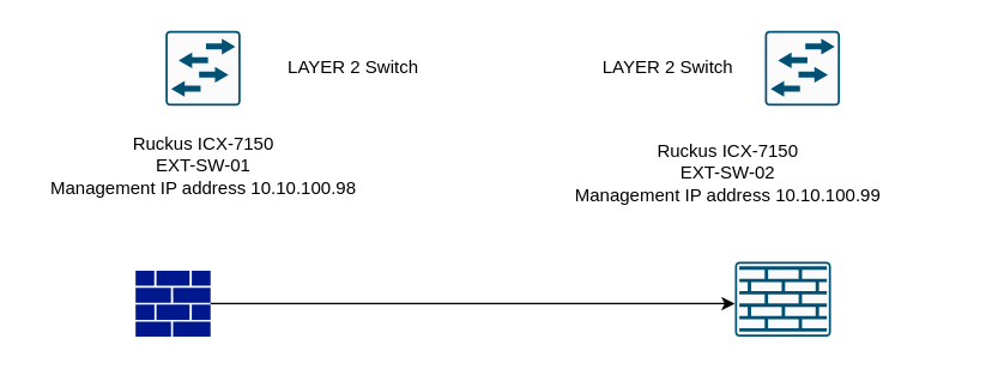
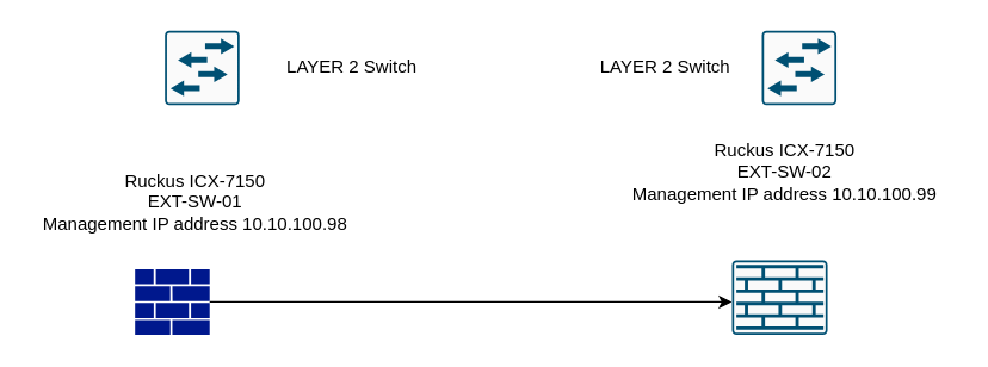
- <mxCell id="2" value="Ruckus ICX-7150&lt;br&gt;EXT-SW-01&lt;br&gt;Management IP address 10.10.100.98" style="text;html=1;align=center;verticalAlign=middle;resizable=0;points=[];autosize=1;strokeColor=none;fillColor=none;" parent="1" vertex="1"><mxGeometry x="20" y="80" width="230" height="60" as="geometry" /></mxCell>
+ <mxCell id="2" value="Ruckus ICX-7150&lt;br&gt;EXT-SW-01&lt;br&gt;Management IP address 10.10.100.98" style="text;html=1;align=center;verticalAlign=middle;resizable=0;points=[];autosize=1;strokeColor=none;fillColor=none;" parent="1" vertex="1"><mxGeometry x="15" y="105" width="230" height="60" as="geometry" /></mxCell>
- <mxCell id="3" value="Ruckus ICX-7150&lt;br style=&quot;border-color: var(--border-color);&quot;&gt;EXT-SW-02&lt;br style=&quot;border-color: var(--border-color);&quot;&gt;Management IP address 10.10.100.99" style="text;html=1;align=center;verticalAlign=middle;resizable=0;points=[];autosize=1;strokeColor=none;fillColor=none;" parent="1" vertex="1"><mxGeometry x="370" y="85" width="230" height="60" as="geometry" /></mxCell>
+ <mxCell id="3" value="Ruckus ICX-7150&lt;br style=&quot;border-color: var(--border-color);&quot;&gt;EXT-SW-02&lt;br style=&quot;border-color: var(--border-color);&quot;&gt;Management IP address 10.10.100.99" style="text;html=1;align=center;verticalAlign=middle;resizable=0;points=[];autosize=1;strokeColor=none;fillColor=none;" parent="1" vertex="1"><mxGeometry x="410" y="85" width="230" height="60" as="geometry" /></mxCell>
